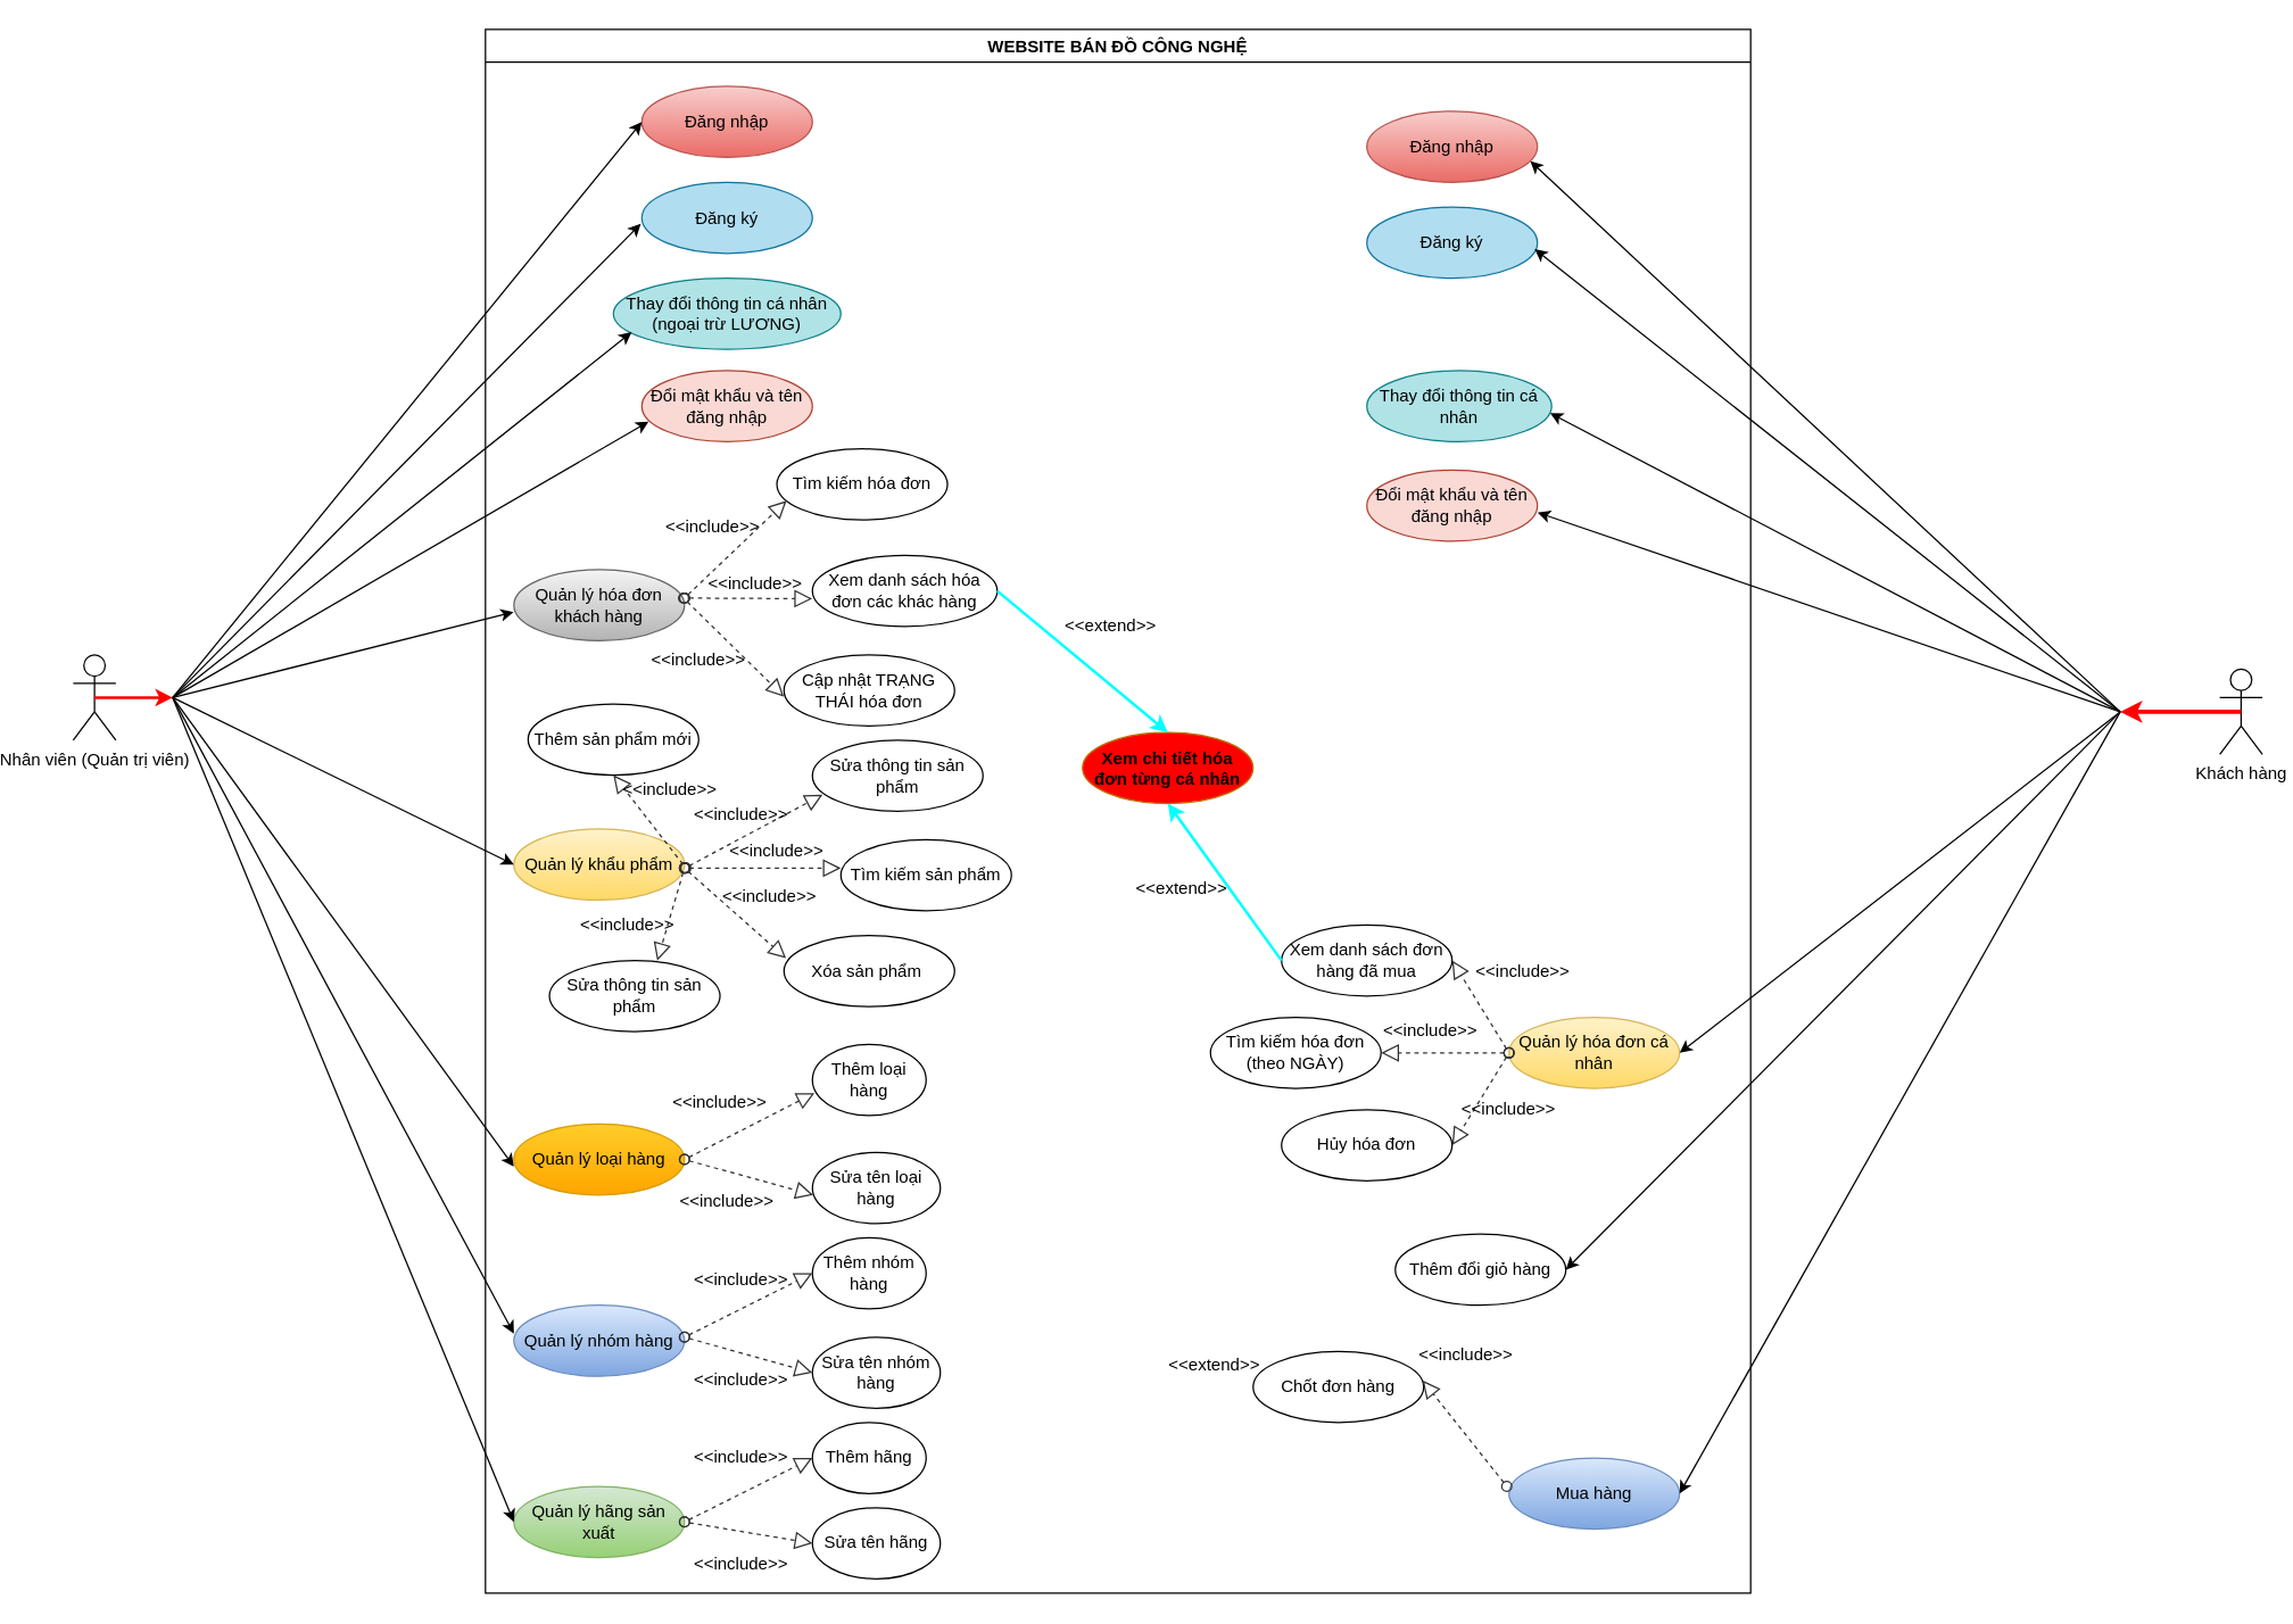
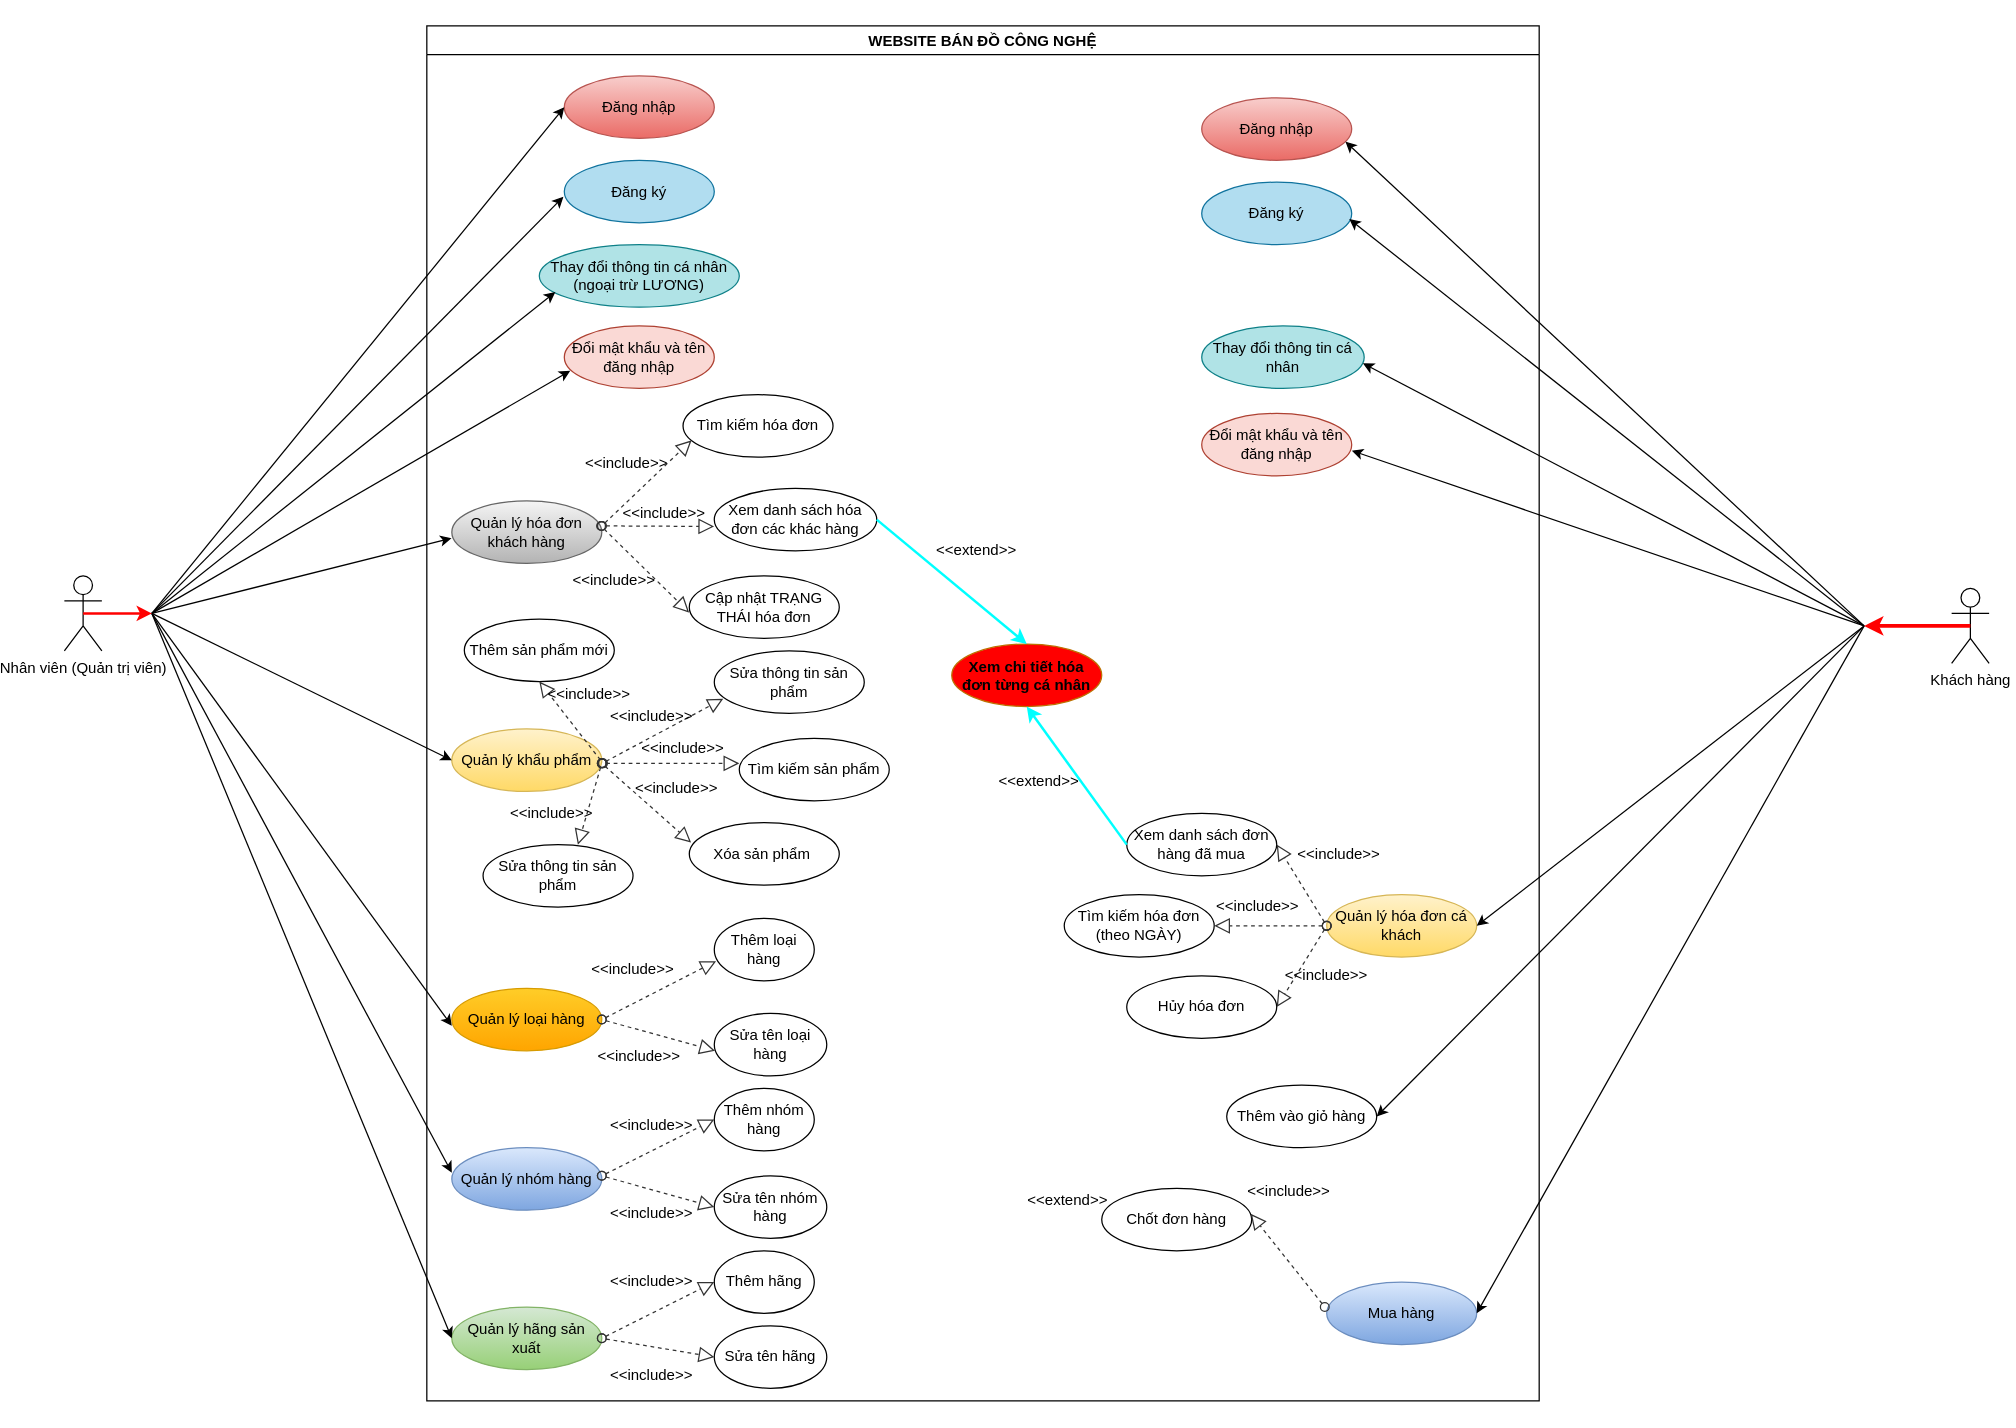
- <mxCell id="18" value="Quản lý hóa đơn cá nhân" style="ellipse;whiteSpace=wrap;html=1;gradientColor=#ffd966;fillColor=#fff2cc;strokeColor=#d6b656;" parent="4" vertex="1"><mxGeometry x="720" y="695" width="120" height="50" as="geometry" /></mxCell>
+ <mxCell id="18" value="Quản lý hóa đơn cá khách" style="ellipse;whiteSpace=wrap;html=1;gradientColor=#ffd966;fillColor=#fff2cc;strokeColor=#d6b656;" parent="4" vertex="1"><mxGeometry x="720" y="695" width="120" height="50" as="geometry" /></mxCell>
- <mxCell id="20" value="Thêm đổi giỏ hàng" style="ellipse;whiteSpace=wrap;html=1;" parent="4" vertex="1"><mxGeometry x="640" y="847.5" width="120" height="50" as="geometry" /></mxCell>
+ <mxCell id="20" value="Thêm vào giỏ hàng" style="ellipse;whiteSpace=wrap;html=1;" parent="4" vertex="1"><mxGeometry x="640" y="847.5" width="120" height="50" as="geometry" /></mxCell>
